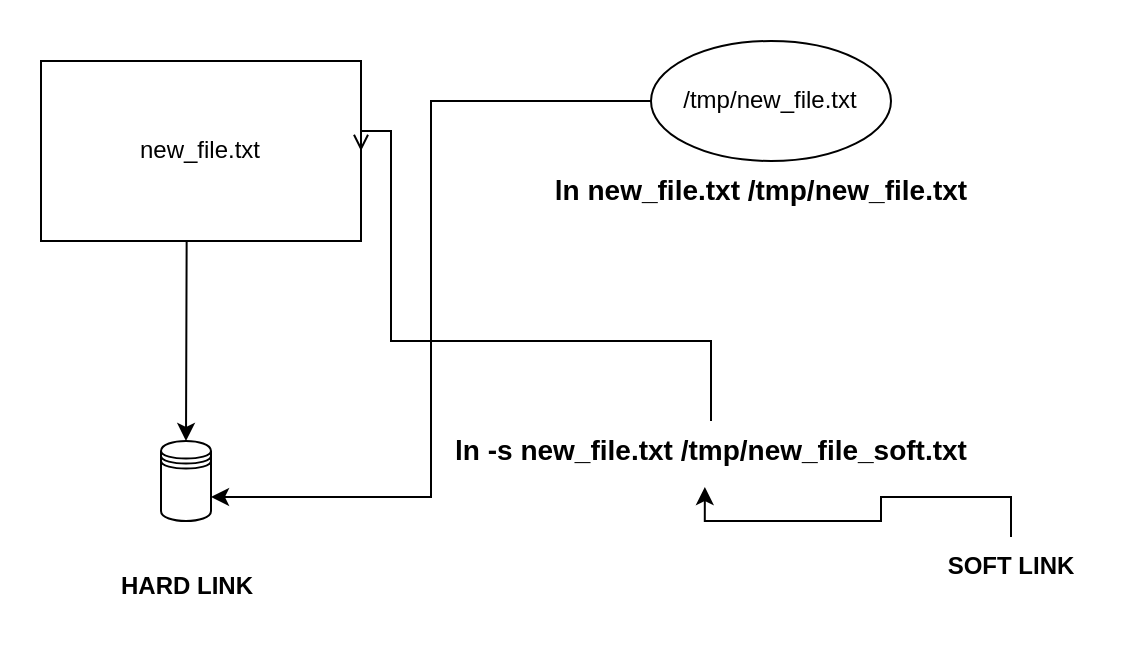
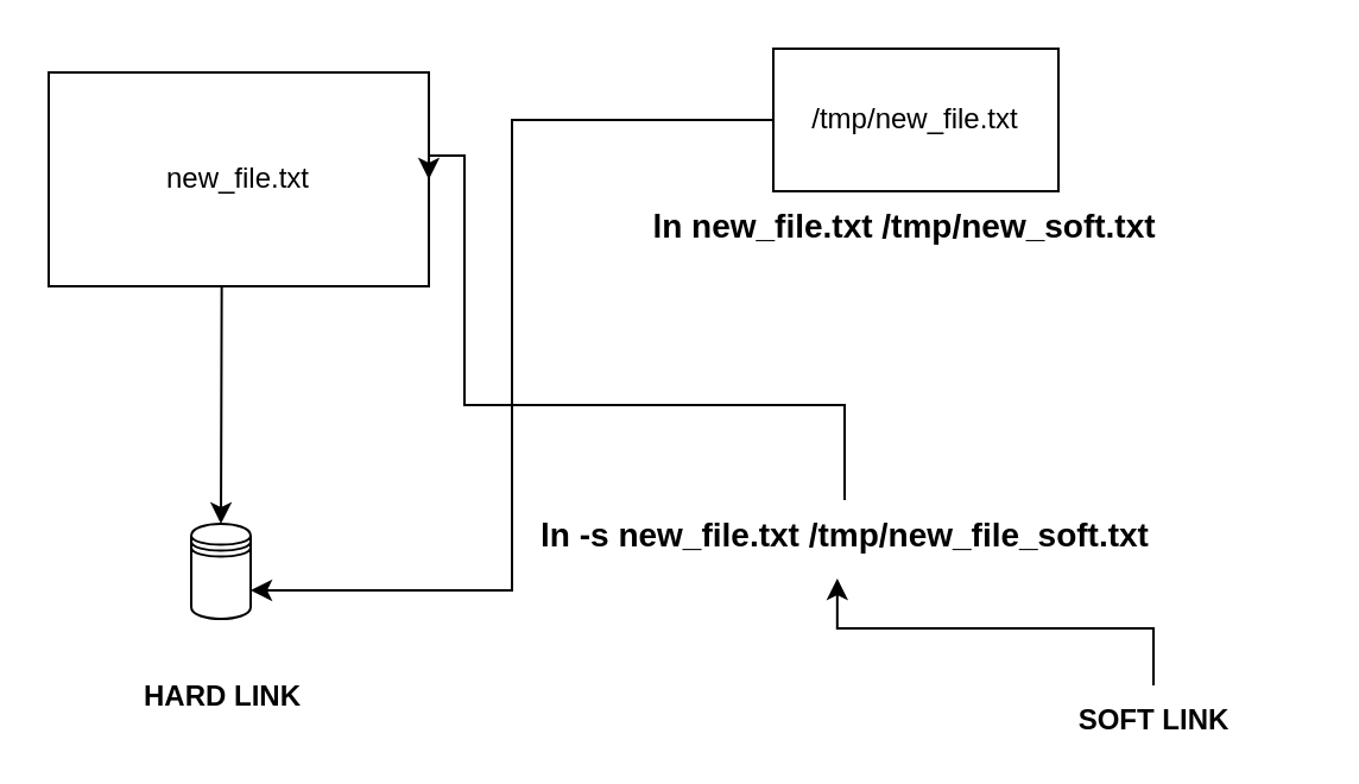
- <mxCell id="8" value="/tmp/new_file.txt" style="ellipse;whiteSpace=wrap;html=1;" parent="1" vertex="1"><mxGeometry x="325" y="20" width="120" height="60" as="geometry" /></mxCell>
+ <mxCell id="8" value="/tmp/new_file.txt" style="whiteSpace=wrap;html=1;" parent="1" vertex="1"><mxGeometry x="325" y="20" width="120" height="60" as="geometry" /></mxCell>
- <mxCell id="11" style="edgeStyle=orthogonalEdgeStyle;rounded=0;orthogonalLoop=1;jettySize=auto;html=1;entryX=1;entryY=0.5;entryDx=0;entryDy=0;endArrow=open;" parent="1" source="12" target="4" edge="1"><mxGeometry relative="1" as="geometry"><Array as="points"><mxPoint x="355" y="170" /><mxPoint x="195" y="170" /><mxPoint x="195" y="65" /></Array></mxGeometry></mxCell>
+ <mxCell id="11" style="edgeStyle=orthogonalEdgeStyle;rounded=0;orthogonalLoop=1;jettySize=auto;html=1;entryX=1;entryY=0.5;entryDx=0;entryDy=0;" parent="1" source="12" target="4" edge="1"><mxGeometry relative="1" as="geometry"><Array as="points"><mxPoint x="355" y="170" /><mxPoint x="195" y="170" /><mxPoint x="195" y="65" /></Array></mxGeometry></mxCell>
- <mxCell id="6" value="&lt;b&gt;&lt;font style=&quot;font-size: 14px;&quot;&gt;ln new_file.txt /tmp/new_file.txt&lt;/font&gt;&lt;/b&gt;" style="text;html=1;align=center;verticalAlign=middle;resizable=0;points=[];autosize=1;strokeColor=none;fillColor=none;" parent="1" vertex="1"><mxGeometry x="265" y="80" width="230" height="30" as="geometry" /></mxCell>
+ <mxCell id="6" value="&lt;b&gt;&lt;font style=&quot;font-size: 14px;&quot;&gt;ln new_file.txt /tmp/new_soft.txt&lt;/font&gt;&lt;/b&gt;" style="text;html=1;align=center;verticalAlign=middle;resizable=0;points=[];autosize=1;strokeColor=none;fillColor=none;" parent="1" vertex="1"><mxGeometry x="265" y="80" width="230" height="30" as="geometry" /></mxCell>
- <mxCell id="10" value="&lt;b&gt;SOFT LINK&lt;/b&gt;" style="text;html=1;align=center;verticalAlign=middle;resizable=0;points=[];autosize=1;strokeColor=none;fillColor=none;" parent="1" vertex="1"><mxGeometry x="460" y="268" width="90" height="30" as="geometry" /></mxCell>
+ <mxCell id="10" value="&lt;b&gt;SOFT LINK&lt;/b&gt;" style="text;html=1;align=center;verticalAlign=middle;resizable=0;points=[];autosize=1;strokeColor=none;fillColor=none;" parent="1" vertex="1"><mxGeometry x="440" y="288" width="90" height="30" as="geometry" /></mxCell>
